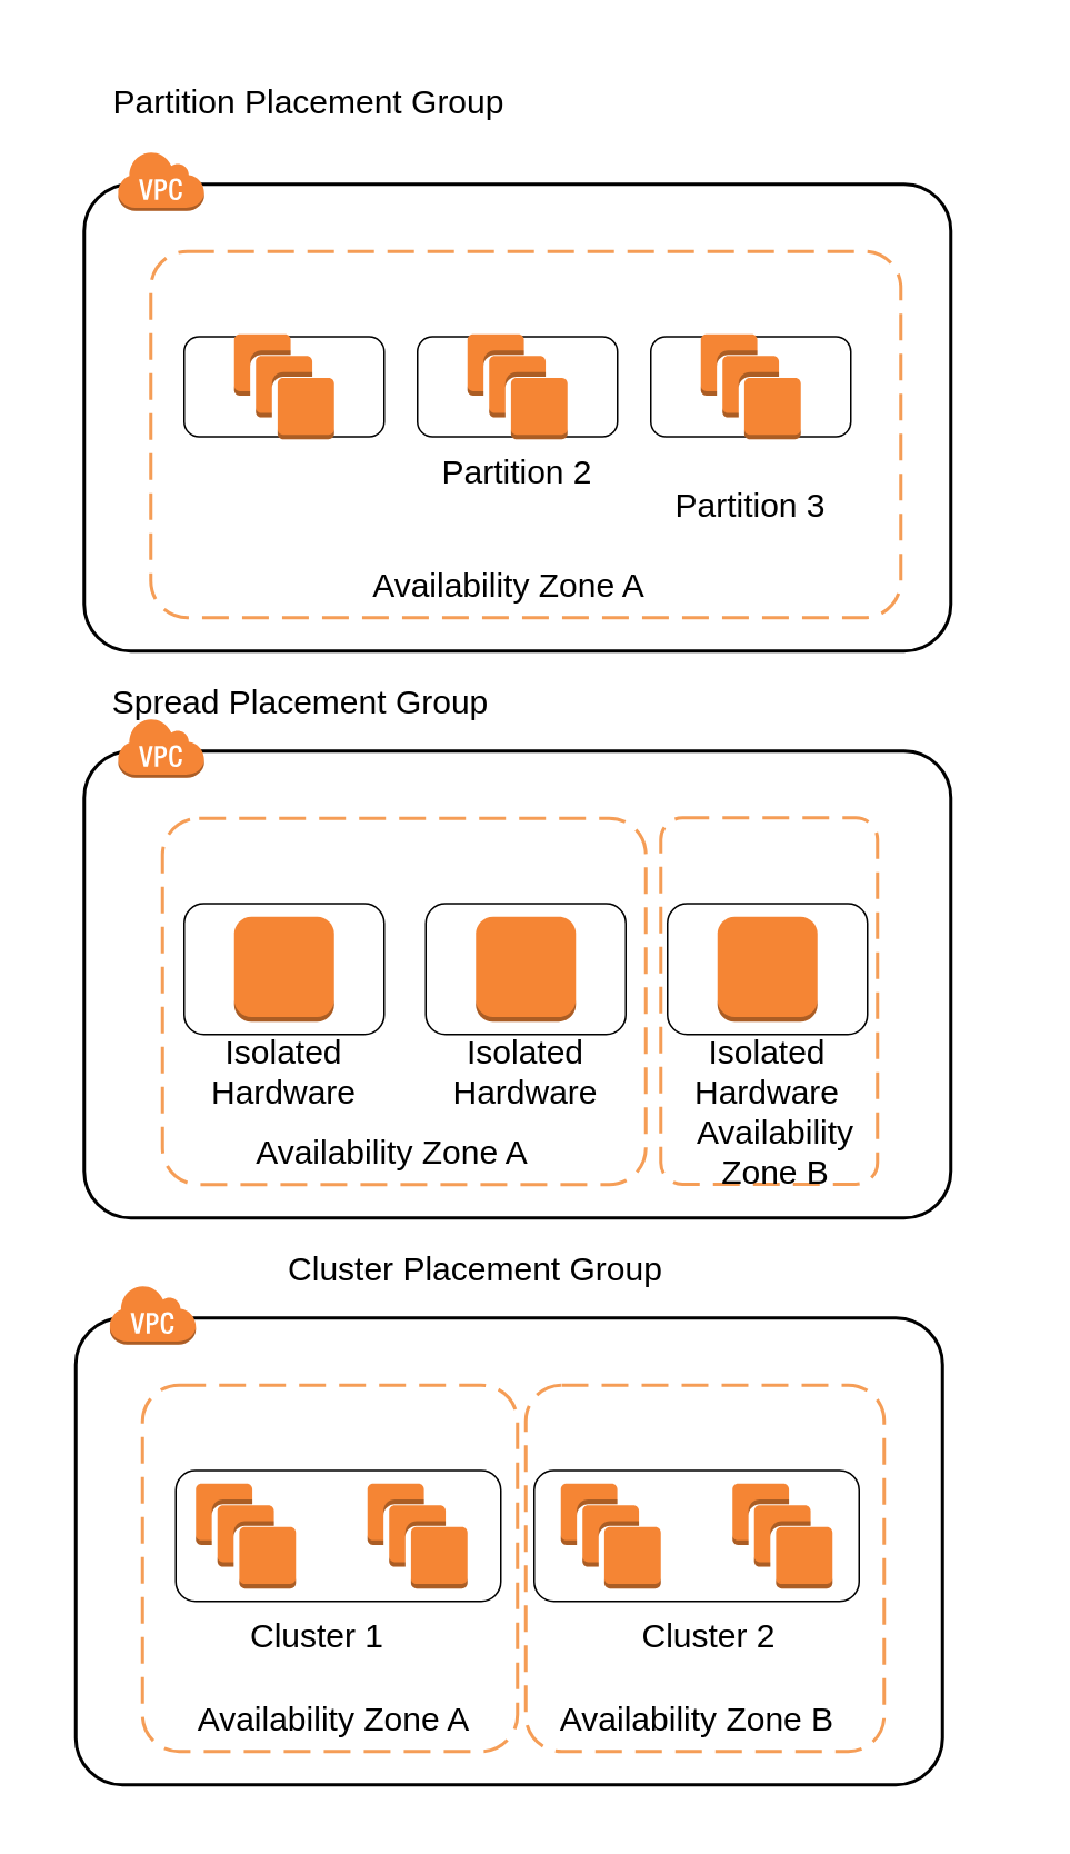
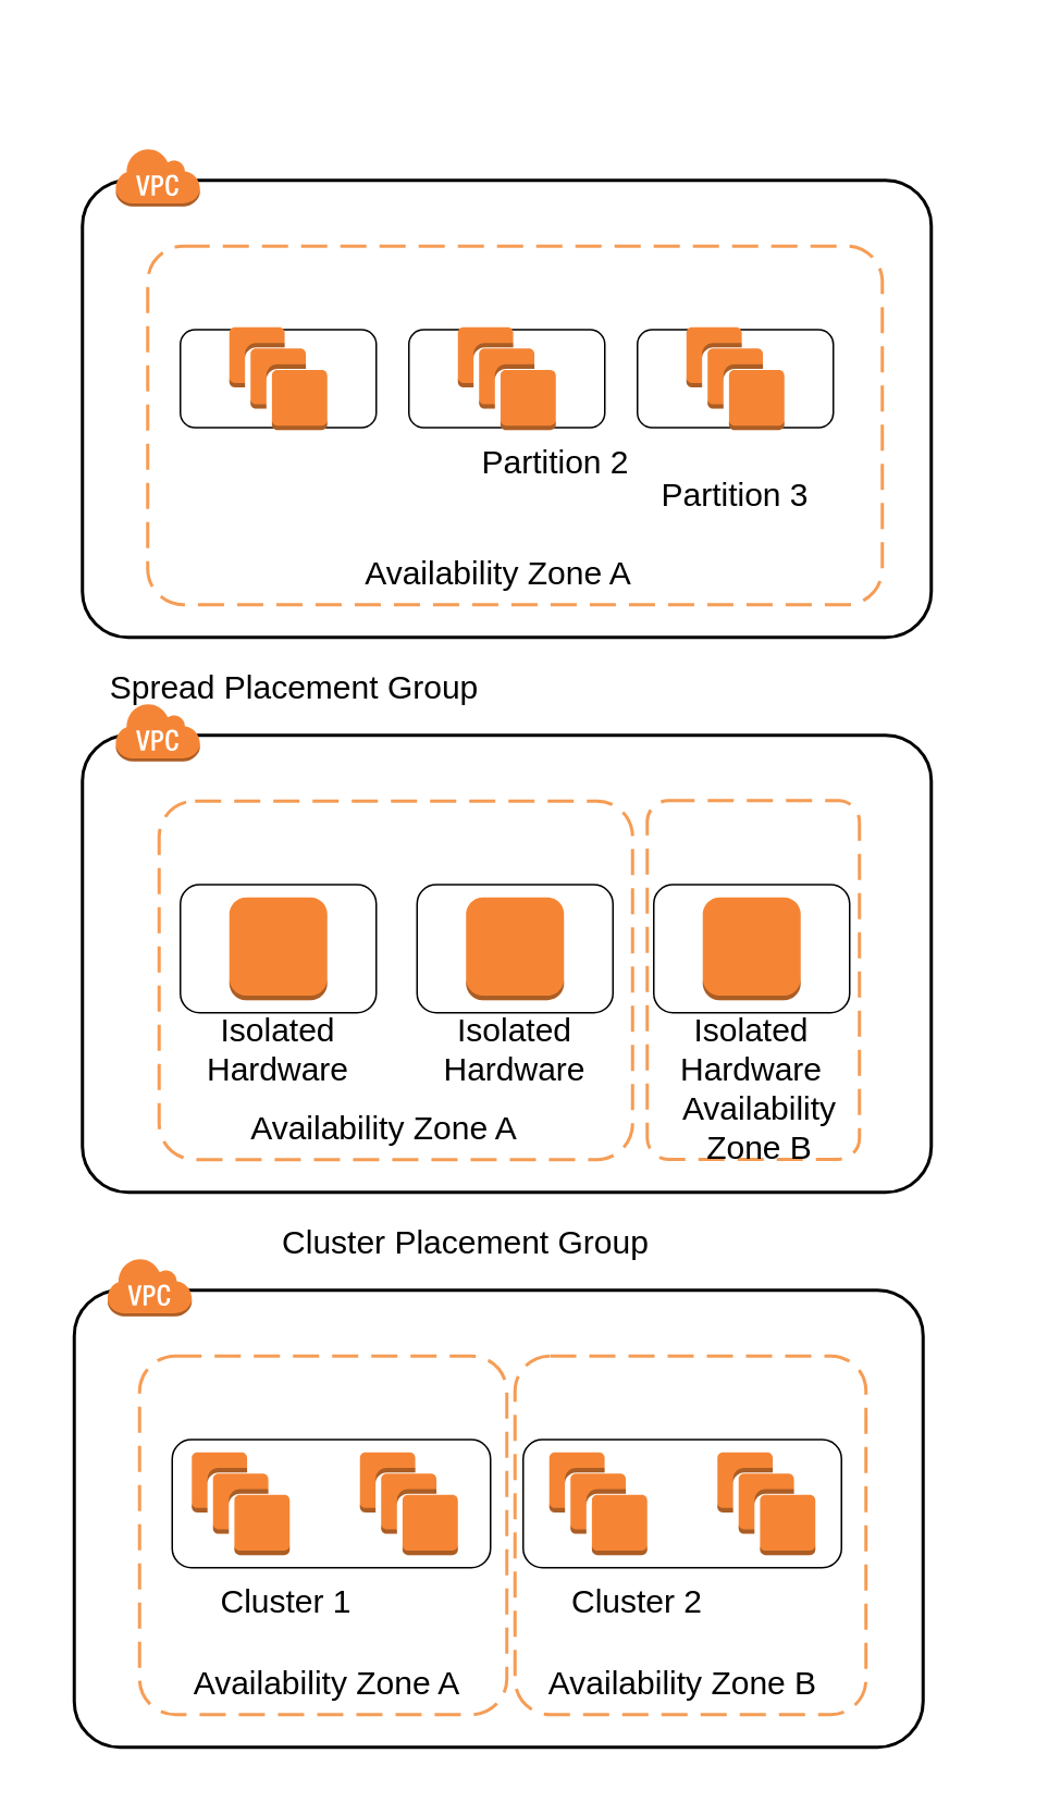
- <mxCell id="40" value="Partition Placement Group" style="text;html=1;strokeColor=none;fillColor=none;align=center;verticalAlign=middle;whiteSpace=wrap;rounded=0;fontSize=20;" parent="1" vertex="1"><mxGeometry x="65" y="50" width="240" height="20" as="geometry" /></mxCell>
- <mxCell id="12" value="Partition 2" style="text;html=1;strokeColor=none;fillColor=none;align=center;verticalAlign=middle;whiteSpace=wrap;rounded=0;fontSize=20;" parent="1" vertex="1"><mxGeometry x="260" y="271.5" width="100" height="20" as="geometry" /></mxCell>
+ <mxCell id="12" value="Partition 2" style="text;html=1;strokeColor=none;fillColor=none;align=center;verticalAlign=middle;whiteSpace=wrap;rounded=0;fontSize=20;" parent="1" vertex="1"><mxGeometry x="290" y="271.5" width="100" height="20" as="geometry" /></mxCell>
- <mxCell id="35" value="Cluster 1" style="text;html=1;strokeColor=none;fillColor=none;align=center;verticalAlign=middle;whiteSpace=wrap;rounded=0;fontSize=20;" parent="1" vertex="1"><mxGeometry x="140" y="970" width="100" height="20" as="geometry" /></mxCell>
+ <mxCell id="35" value="Cluster 1" style="text;html=1;strokeColor=none;fillColor=none;align=center;verticalAlign=middle;whiteSpace=wrap;rounded=0;fontSize=20;" parent="1" vertex="1"><mxGeometry x="125" y="970" width="100" height="20" as="geometry" /></mxCell>
- <mxCell id="36" value="Cluster 2" style="text;html=1;strokeColor=none;fillColor=none;align=center;verticalAlign=middle;whiteSpace=wrap;rounded=0;fontSize=20;" parent="1" vertex="1"><mxGeometry x="375" y="970" width="100" height="20" as="geometry" /></mxCell>
+ <mxCell id="36" value="Cluster 2" style="text;html=1;strokeColor=none;fillColor=none;align=center;verticalAlign=middle;whiteSpace=wrap;rounded=0;fontSize=20;" parent="1" vertex="1"><mxGeometry x="340" y="970" width="100" height="20" as="geometry" /></mxCell>
